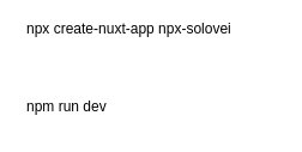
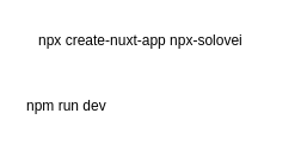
- <mxCell id="2" value="npx create-nuxt-app npx-solovei" style="text;whiteSpace=wrap;html=1;" vertex="1" parent="1"><mxGeometry x="20" y="10" width="200" height="30" as="geometry" /></mxCell>
+ <mxCell id="2" value="npx create-nuxt-app npx-solovei" style="text;whiteSpace=wrap;html=1;" vertex="1" parent="1"><mxGeometry x="30" y="20" width="200" height="30" as="geometry" /></mxCell>
